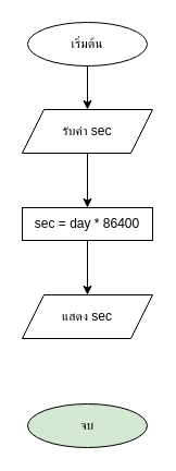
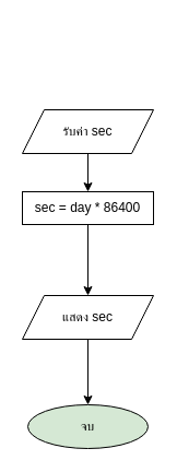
- <mxCell id="3" value="เริ่มต้น" style="ellipse;whiteSpace=wrap;html=1;" vertex="1" parent="1"><mxGeometry x="25" y="20" width="110" height="40" as="geometry" /></mxCell>
- <mxCell id="2" value="" style="edgeStyle=orthogonalEdgeStyle;rounded=0;orthogonalLoop=1;jettySize=auto;html=1;" edge="1" parent="1" source="3" target="5"><mxGeometry relative="1" as="geometry" /></mxCell>
- <mxCell id="7" value="sec = day * 86400" style="rounded=0;whiteSpace=wrap;html=1;" vertex="1" parent="1"><mxGeometry x="20" y="190" width="120" height="30" as="geometry" /></mxCell>
+ <mxCell id="7" value="sec = day * 86400" style="rounded=0;whiteSpace=wrap;html=1;" vertex="1" parent="1"><mxGeometry x="20" y="175" width="120" height="30" as="geometry" /></mxCell>
+ <mxCell id="8" value="" style="edgeStyle=orthogonalEdgeStyle;rounded=0;orthogonalLoop=1;jettySize=auto;html=1;" edge="1" parent="1" source="9" target="10"><mxGeometry relative="1" as="geometry" /></mxCell>
